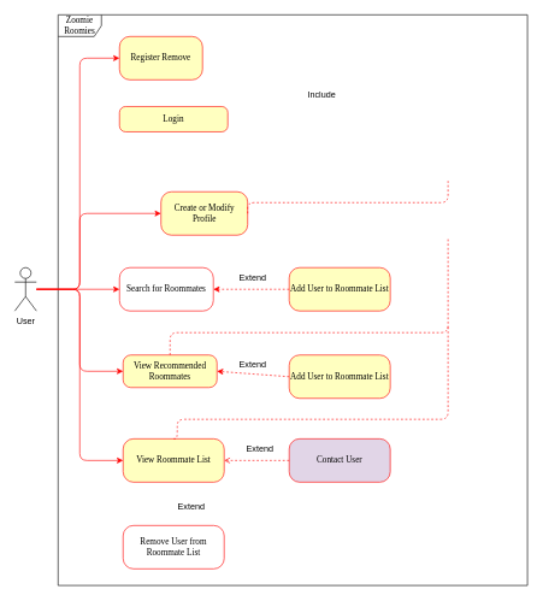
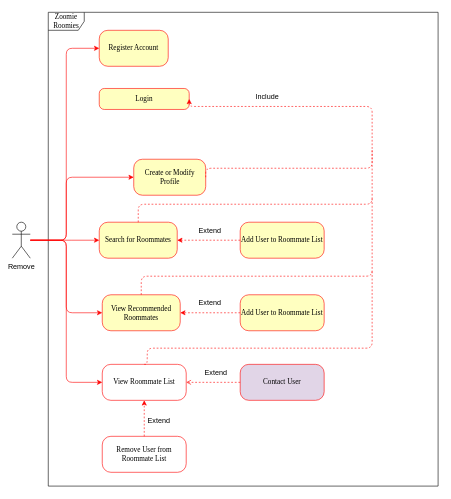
- <mxCell id="5" value="Register Remove" style="rounded=1;whiteSpace=wrap;html=1;arcSize=24;fillColor=#ffffc0;strokeColor=#ff0000;shadow=0;comic=0;labelBackgroundColor=none;fontFamily=Verdana;fontSize=12;fontColor=#000000;align=center;" parent="1" vertex="1"><mxGeometry x="165" y="50" width="115" height="60" as="geometry" /></mxCell>
+ <mxCell id="5" value="Register Account" style="rounded=1;whiteSpace=wrap;html=1;arcSize=24;fillColor=#ffffc0;strokeColor=#ff0000;shadow=0;comic=0;labelBackgroundColor=none;fontFamily=Verdana;fontSize=12;fontColor=#000000;align=center;" parent="1" vertex="1"><mxGeometry x="165" y="50" width="115" height="60" as="geometry" /></mxCell>
- <mxCell id="7" value="Include" style="text;strokeColor=none;fillColor=none;align=left;verticalAlign=top;spacingLeft=4;spacingRight=4;overflow=hidden;rotatable=0;points=[[0,0.5],[1,0.5]];portConstraint=eastwest;" parent="1" vertex="1"><mxGeometry x="420" y="117" width="60" height="23.5" as="geometry" /></mxCell>
+ <mxCell id="7" value="Include" style="text;strokeColor=none;fillColor=none;align=left;verticalAlign=top;spacingLeft=4;spacingRight=4;overflow=hidden;rotatable=0;points=[[0,0.5],[1,0.5]];portConstraint=eastwest;" parent="1" vertex="1"><mxGeometry x="420" y="147" width="60" height="23.5" as="geometry" /></mxCell>
+ <mxCell id="28" value="" style="edgeStyle=segmentEdgeStyle;endArrow=classic;html=1;dashed=1;strokeColor=#FF0000;exitX=0.5;exitY=0;exitDx=0;exitDy=0;entryX=1;entryY=0.5;entryDx=0;entryDy=0;" parent="1" source="8" target="3" edge="1"><mxGeometry width="50" height="50" relative="1" as="geometry"><mxPoint x="285" y="340" as="sourcePoint" /><mxPoint x="335" y="290" as="targetPoint" /><Array as="points"><mxPoint x="230" y="340" /><mxPoint x="620" y="340" /><mxPoint x="620" y="177" /></Array></mxGeometry></mxCell>
- <mxCell id="8" value="Search for Roommates" style="rounded=1;whiteSpace=wrap;html=1;arcSize=24;fillColor=#ffffff;strokeColor=#ff0000;shadow=0;comic=0;labelBackgroundColor=none;fontFamily=Verdana;fontSize=12;fontColor=#000000;align=center;" parent="1" vertex="1"><mxGeometry x="165" y="370" width="130" height="60" as="geometry" /></mxCell>
+ <mxCell id="8" value="Search for Roommates" style="rounded=1;whiteSpace=wrap;html=1;arcSize=24;fillColor=#ffffc0;strokeColor=#ff0000;shadow=0;comic=0;labelBackgroundColor=none;fontFamily=Verdana;fontSize=12;fontColor=#000000;align=center;" parent="1" vertex="1"><mxGeometry x="165" y="370" width="130" height="60" as="geometry" /></mxCell>
- <mxCell id="4" value="User" style="shape=umlActor;verticalLabelPosition=bottom;verticalAlign=top;html=1;outlineConnect=0;" parent="1" vertex="1"><mxGeometry x="20" y="370" width="30" height="60" as="geometry" /></mxCell>
+ <mxCell id="4" value="Remove" style="shape=umlActor;verticalLabelPosition=bottom;verticalAlign=top;html=1;outlineConnect=0;" parent="1" vertex="1"><mxGeometry x="20" y="370" width="30" height="60" as="geometry" /></mxCell>
- <mxCell id="13" value="View Recommended Roommates" style="rounded=1;whiteSpace=wrap;html=1;arcSize=24;fillColor=#ffffc0;strokeColor=#ff0000;shadow=0;comic=0;labelBackgroundColor=none;fontFamily=Verdana;fontSize=12;fontColor=#000000;align=center;" parent="1" vertex="1"><mxGeometry x="170" y="491" width="130" height="45" as="geometry" /></mxCell>
+ <mxCell id="13" value="View Recommended Roommates" style="rounded=1;whiteSpace=wrap;html=1;arcSize=24;fillColor=#ffffc0;strokeColor=#ff0000;shadow=0;comic=0;labelBackgroundColor=none;fontFamily=Verdana;fontSize=12;fontColor=#000000;align=center;" parent="1" vertex="1"><mxGeometry x="170" y="491" width="130" height="60" as="geometry" /></mxCell>
- <mxCell id="10" value="View Roommate List" style="rounded=1;whiteSpace=wrap;html=1;arcSize=24;fillColor=#ffffc0;strokeColor=#ff0000;shadow=0;comic=0;labelBackgroundColor=none;fontFamily=Verdana;fontSize=12;fontColor=#000000;align=center;" parent="1" vertex="1"><mxGeometry x="170" y="607" width="140" height="60" as="geometry" /></mxCell>
+ <mxCell id="10" value="View Roommate List" style="rounded=1;whiteSpace=wrap;html=1;arcSize=24;fillColor=#ffffff;strokeColor=#ff0000;shadow=0;comic=0;labelBackgroundColor=none;fontFamily=Verdana;fontSize=12;fontColor=#000000;align=center;" parent="1" vertex="1"><mxGeometry x="170" y="607" width="140" height="60" as="geometry" /></mxCell>
+ <mxCell id="25" value="" style="endArrow=classic;html=1;strokeColor=#FF0000;dashed=1;entryX=0.5;entryY=1;entryDx=0;entryDy=0;exitX=0.5;exitY=0;exitDx=0;exitDy=0;" parent="1" source="11" target="10" edge="1"><mxGeometry width="50" height="50" relative="1" as="geometry"><mxPoint x="400" y="687" as="sourcePoint" /><mxPoint x="310" y="687" as="targetPoint" /></mxGeometry></mxCell>
